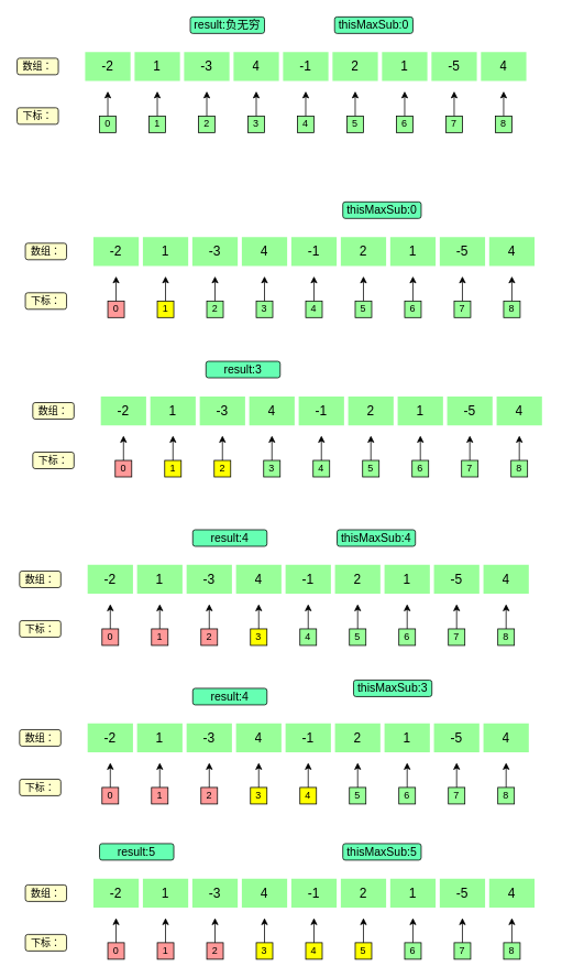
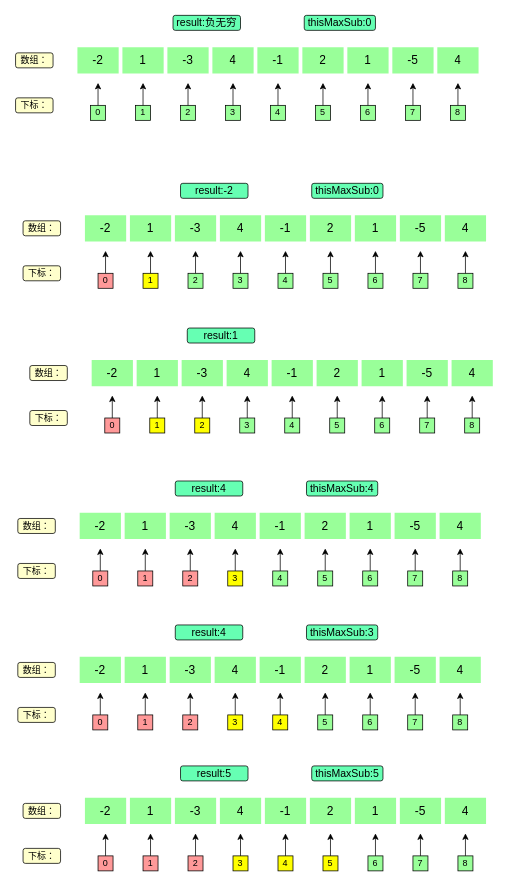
+ <mxCell id="84" value="&lt;font style=&quot;font-size: 14px;&quot;&gt;result:-2&lt;/font&gt;" style="rounded=1;whiteSpace=wrap;html=1;fillColor=#66FFB3;" vertex="1" parent="1"><mxGeometry x="240" y="244" width="90" height="20" as="geometry" /></mxCell>
- <mxCell id="126" value="&lt;font style=&quot;font-size: 14px;&quot;&gt;result:3&lt;/font&gt;" style="rounded=1;whiteSpace=wrap;html=1;fillColor=#66FFB3;" vertex="1" parent="1"><mxGeometry x="249" y="437" width="90" height="20" as="geometry" /></mxCell>
+ <mxCell id="126" value="&lt;font style=&quot;font-size: 14px;&quot;&gt;result:1&lt;/font&gt;" style="rounded=1;whiteSpace=wrap;html=1;fillColor=#66FFB3;" vertex="1" parent="1"><mxGeometry x="249" y="437" width="90" height="20" as="geometry" /></mxCell>
- <mxCell id="210" value="&lt;font style=&quot;font-size: 14px;&quot;&gt;thisMaxSub:3&lt;/font&gt;" style="rounded=1;whiteSpace=wrap;html=1;fillColor=#66FFB3;" vertex="1" parent="1"><mxGeometry x="428" y="823" width="95" height="20" as="geometry" /></mxCell>
+ <mxCell id="210" value="&lt;font style=&quot;font-size: 14px;&quot;&gt;thisMaxSub:3&lt;/font&gt;" style="rounded=1;whiteSpace=wrap;html=1;fillColor=#66FFB3;" vertex="1" parent="1"><mxGeometry x="408" y="833" width="95" height="20" as="geometry" /></mxCell>
- <mxCell id="251" value="&lt;font style=&quot;font-size: 14px;&quot;&gt;result:5&lt;/font&gt;" style="rounded=1;whiteSpace=wrap;html=1;fillColor=#66FFB3;" vertex="1" parent="1"><mxGeometry x="120" y="1021" width="90" height="20" as="geometry" /></mxCell>
+ <mxCell id="251" value="&lt;font style=&quot;font-size: 14px;&quot;&gt;result:5&lt;/font&gt;" style="rounded=1;whiteSpace=wrap;html=1;fillColor=#66FFB3;" vertex="1" parent="1"><mxGeometry x="240" y="1021" width="90" height="20" as="geometry" /></mxCell>
